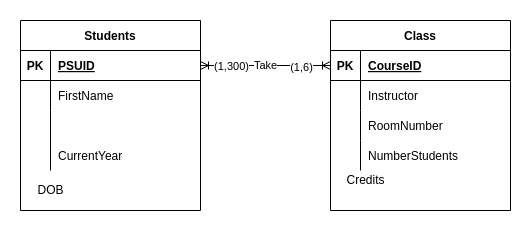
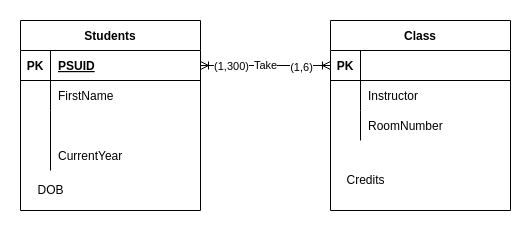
- <mxCell id="19" value="CourseID" style="shape=partialRectangle;connectable=0;fillColor=none;top=0;left=0;bottom=0;right=0;align=left;spacingLeft=6;fontStyle=5;overflow=hidden;" vertex="1" parent="17"><mxGeometry x="30" width="150" height="30" as="geometry" /></mxCell>
- <mxCell id="28" value="NumberStudents" style="shape=partialRectangle;connectable=0;fillColor=none;top=0;left=0;bottom=0;right=0;align=left;spacingLeft=6;overflow=hidden;" vertex="1" parent="26"><mxGeometry x="30" width="150" height="30" as="geometry" /></mxCell>
